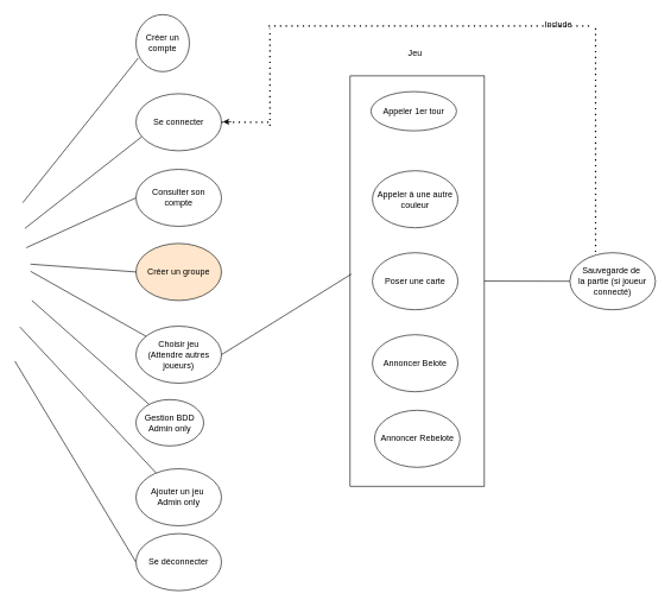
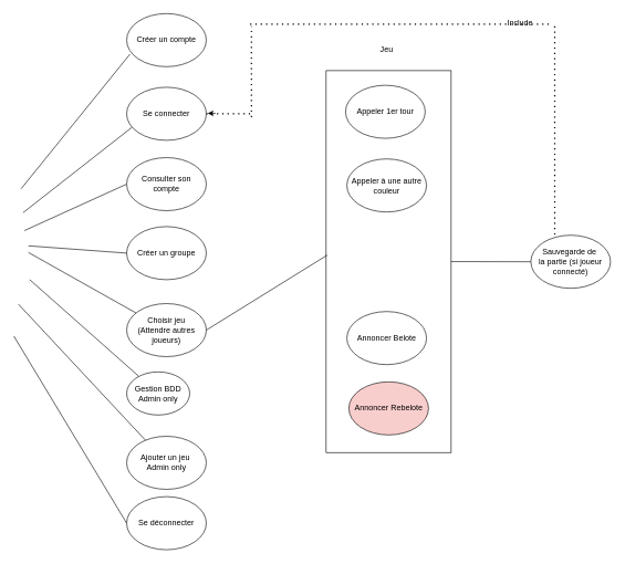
- <mxCell id="3" value="Créer un compte" style="ellipse;whiteSpace=wrap;html=1;" parent="1" vertex="1"><mxGeometry x="190" y="20" width="75" height="80" as="geometry" /></mxCell>
+ <mxCell id="3" value="Créer un compte" style="ellipse;whiteSpace=wrap;html=1;" parent="1" vertex="1"><mxGeometry x="190" y="20" width="120" height="80" as="geometry" /></mxCell>
- <mxCell id="16" value="Appeler 1er tour" style="ellipse;whiteSpace=wrap;html=1;" parent="1" vertex="1"><mxGeometry x="519.8" y="128" width="120" height="55" as="geometry" /></mxCell>
+ <mxCell id="16" value="Appeler 1er tour" style="ellipse;whiteSpace=wrap;html=1;" parent="1" vertex="1"><mxGeometry x="519.8" y="128" width="120" height="80" as="geometry" /></mxCell>
- <mxCell id="32" value="Créer un groupe" style="ellipse;whiteSpace=wrap;html=1;fillColor=#ffe6cc;" vertex="1" parent="1"><mxGeometry x="190" y="341" width="120" height="80" as="geometry" /></mxCell>
+ <mxCell id="32" value="Créer un groupe" style="ellipse;whiteSpace=wrap;html=1;" vertex="1" parent="1"><mxGeometry x="190" y="341" width="120" height="80" as="geometry" /></mxCell>
- <mxCell id="14" value="Poser une carte" style="ellipse;whiteSpace=wrap;html=1;" parent="1" vertex="1"><mxGeometry x="521.8" y="354" width="120" height="80" as="geometry" /></mxCell>
- <mxCell id="25" value="Annoncer Rebelote" style="ellipse;whiteSpace=wrap;html=1;" parent="1" vertex="1"><mxGeometry x="524.8" y="575" width="120" height="80" as="geometry" /></mxCell>
+ <mxCell id="25" value="Annoncer Rebelote" style="ellipse;whiteSpace=wrap;html=1;fillColor=#f8cecc;" parent="1" vertex="1"><mxGeometry x="524.8" y="575" width="120" height="80" as="geometry" /></mxCell>
